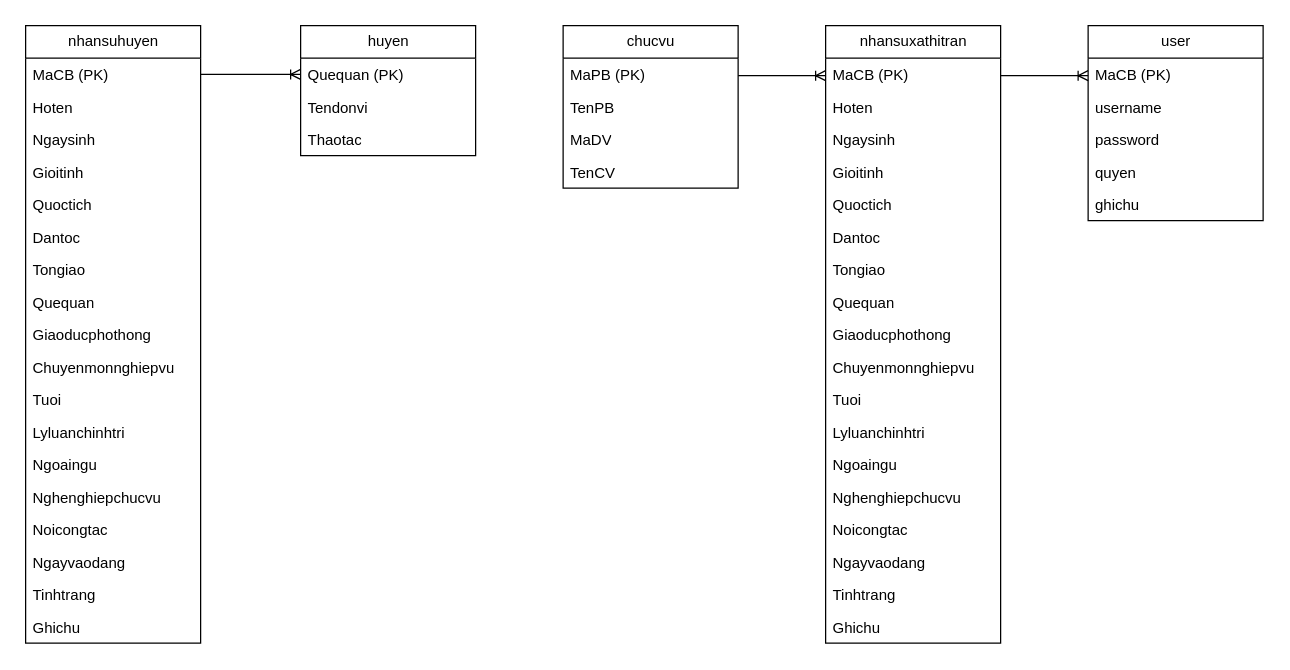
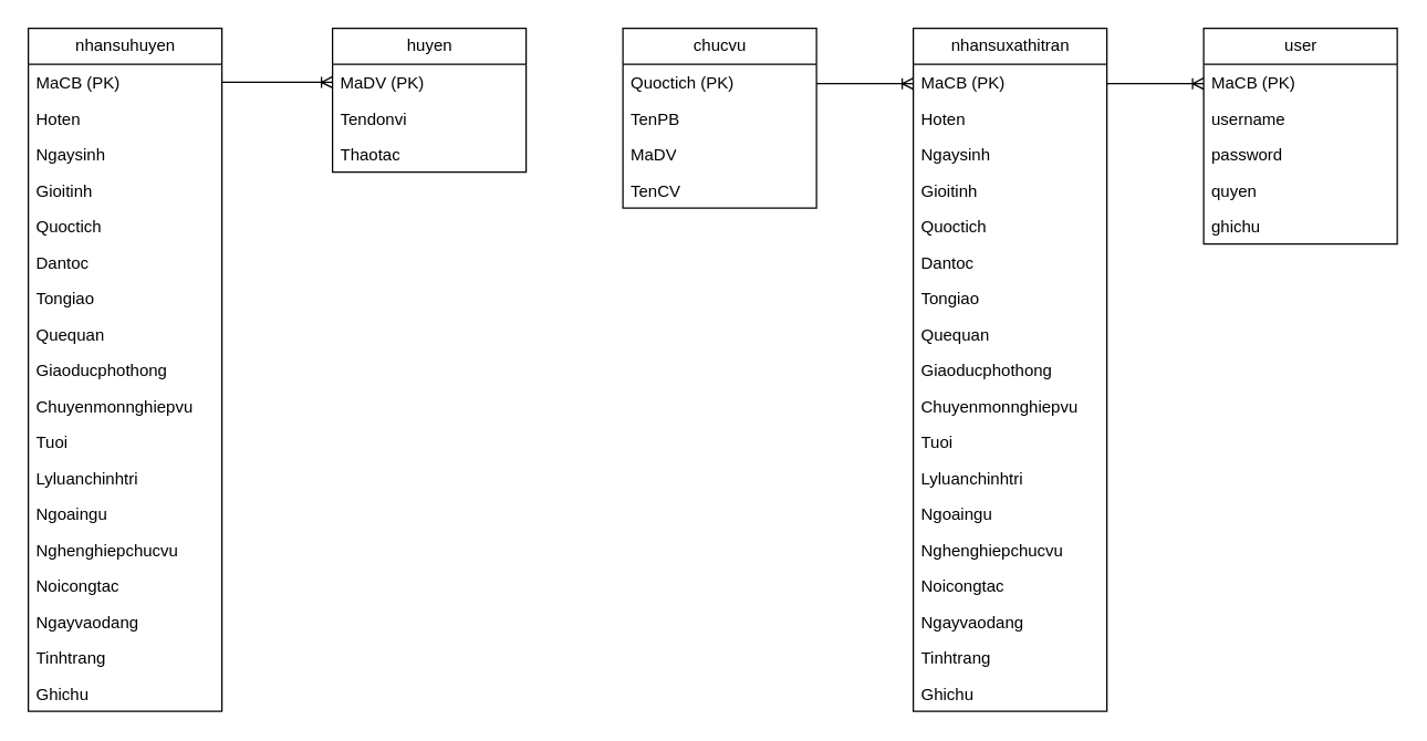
- <mxCell id="22" value="Quequan (PK)" style="text;strokeColor=none;fillColor=none;align=left;verticalAlign=top;spacingLeft=4;spacingRight=4;overflow=hidden;rotatable=0;points=[[0,0.5],[1,0.5]];portConstraint=eastwest;whiteSpace=wrap;html=1;" vertex="1" parent="21"><mxGeometry y="26" width="140" height="26" as="geometry" /></mxCell>
+ <mxCell id="22" value="MaDV (PK)" style="text;strokeColor=none;fillColor=none;align=left;verticalAlign=top;spacingLeft=4;spacingRight=4;overflow=hidden;rotatable=0;points=[[0,0.5],[1,0.5]];portConstraint=eastwest;whiteSpace=wrap;html=1;" vertex="1" parent="21"><mxGeometry y="26" width="140" height="26" as="geometry" /></mxCell>
- <mxCell id="26" value="MaPB (PK)" style="text;strokeColor=none;fillColor=none;align=left;verticalAlign=top;spacingLeft=4;spacingRight=4;overflow=hidden;rotatable=0;points=[[0,0.5],[1,0.5]];portConstraint=eastwest;whiteSpace=wrap;html=1;" vertex="1" parent="25"><mxGeometry y="26" width="140" height="26" as="geometry" /></mxCell>
+ <mxCell id="26" value="Quoctich (PK)" style="text;strokeColor=none;fillColor=none;align=left;verticalAlign=top;spacingLeft=4;spacingRight=4;overflow=hidden;rotatable=0;points=[[0,0.5],[1,0.5]];portConstraint=eastwest;whiteSpace=wrap;html=1;" vertex="1" parent="25"><mxGeometry y="26" width="140" height="26" as="geometry" /></mxCell>
